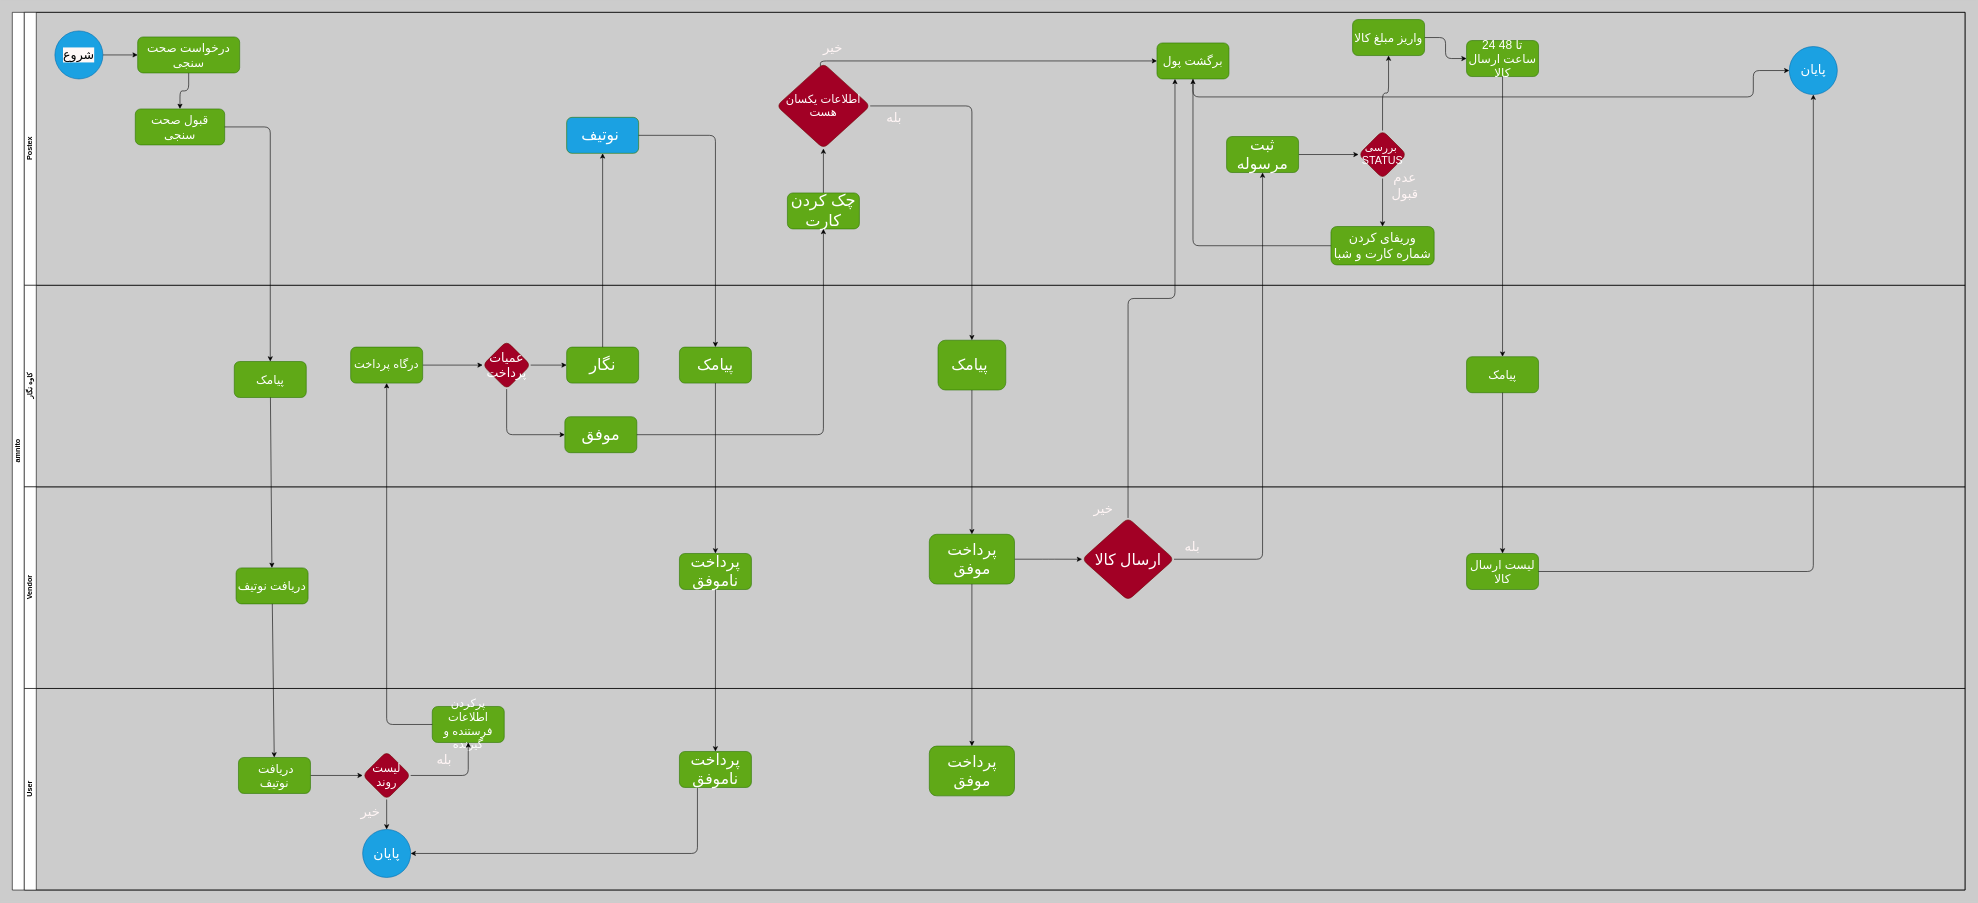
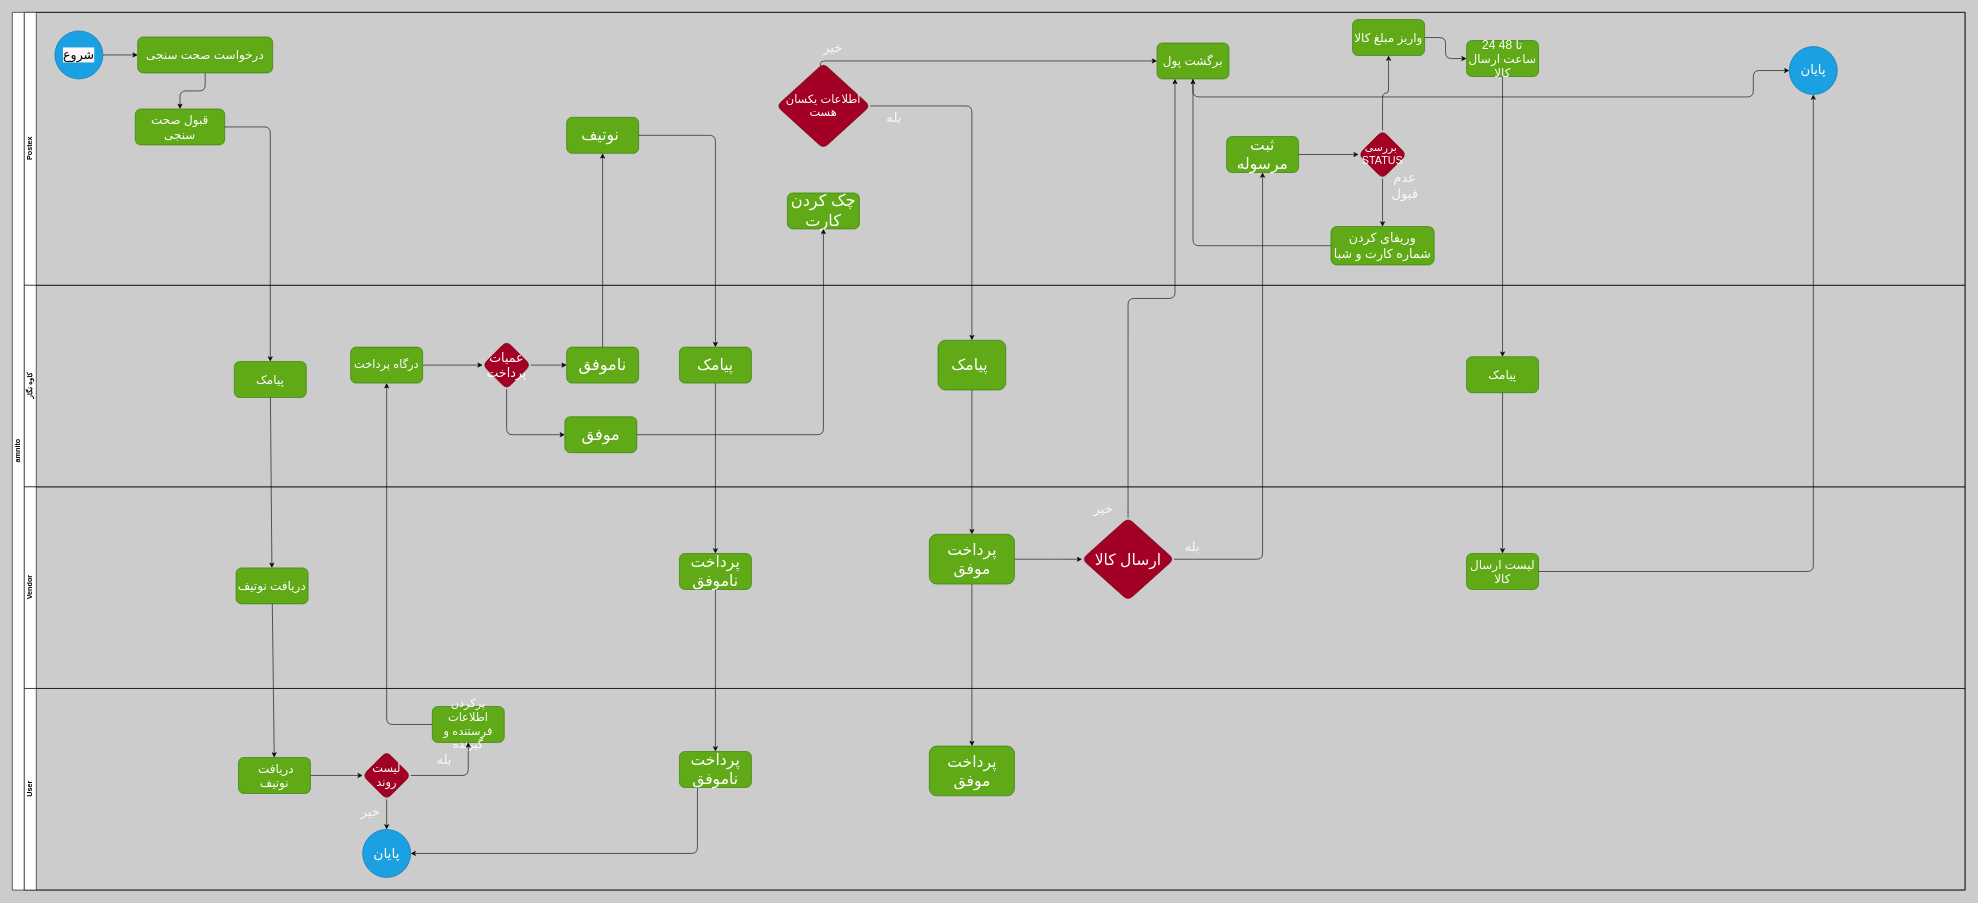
- <mxCell id="5" value="&lt;span style=&quot;font-size: 20px;&quot;&gt;درخواست صحت سنجی&lt;/span&gt;" style="rounded=1;whiteSpace=wrap;html=1;fillColor=#60a917;fontColor=#ffffff;strokeColor=#2D7600;" parent="3" vertex="1"><mxGeometry x="189" y="41" width="170" height="60" as="geometry" /></mxCell>
+ <mxCell id="5" value="&lt;span style=&quot;font-size: 20px;&quot;&gt;درخواست صحت سنجی&lt;/span&gt;" style="rounded=1;whiteSpace=wrap;html=1;fillColor=#60a917;fontColor=#ffffff;strokeColor=#2D7600;" parent="3" vertex="1"><mxGeometry x="189" y="41" width="225" height="60" as="geometry" /></mxCell>
- <mxCell id="9" value="&lt;font style=&quot;font-size: 26px;&quot;&gt;نوتیف&amp;nbsp;&lt;/font&gt;" style="whiteSpace=wrap;html=1;fillColor=#1ba1e2;strokeColor=#2D7600;fontColor=#ffffff;rounded=1;" parent="3" vertex="1"><mxGeometry x="904" y="175" width="120" height="60" as="geometry" /></mxCell>
+ <mxCell id="9" value="&lt;font style=&quot;font-size: 26px;&quot;&gt;نوتیف&amp;nbsp;&lt;/font&gt;" style="whiteSpace=wrap;html=1;fillColor=#60a917;strokeColor=#2D7600;fontColor=#ffffff;rounded=1;" parent="3" vertex="1"><mxGeometry x="904" y="175" width="120" height="60" as="geometry" /></mxCell>
- <mxCell id="10" value="" style="edgeStyle=orthogonalEdgeStyle;html=1;fontSize=26;fontColor=#000000;" parent="3" source="11" target="13" edge="1"><mxGeometry relative="1" as="geometry" /></mxCell>
- <mxCell id="37" value="&lt;font style=&quot;font-size: 27px;&quot;&gt;نگار&lt;/font&gt;" style="whiteSpace=wrap;html=1;fillColor=#60a917;strokeColor=#2D7600;fontColor=#ffffff;rounded=1;" parent="30" vertex="1"><mxGeometry x="904" y="103" width="120" height="60" as="geometry" /></mxCell>
+ <mxCell id="37" value="&lt;font style=&quot;font-size: 27px;&quot;&gt;ناموفق&lt;/font&gt;" style="whiteSpace=wrap;html=1;fillColor=#60a917;strokeColor=#2D7600;fontColor=#ffffff;rounded=1;" parent="30" vertex="1"><mxGeometry x="904" y="103" width="120" height="60" as="geometry" /></mxCell>
